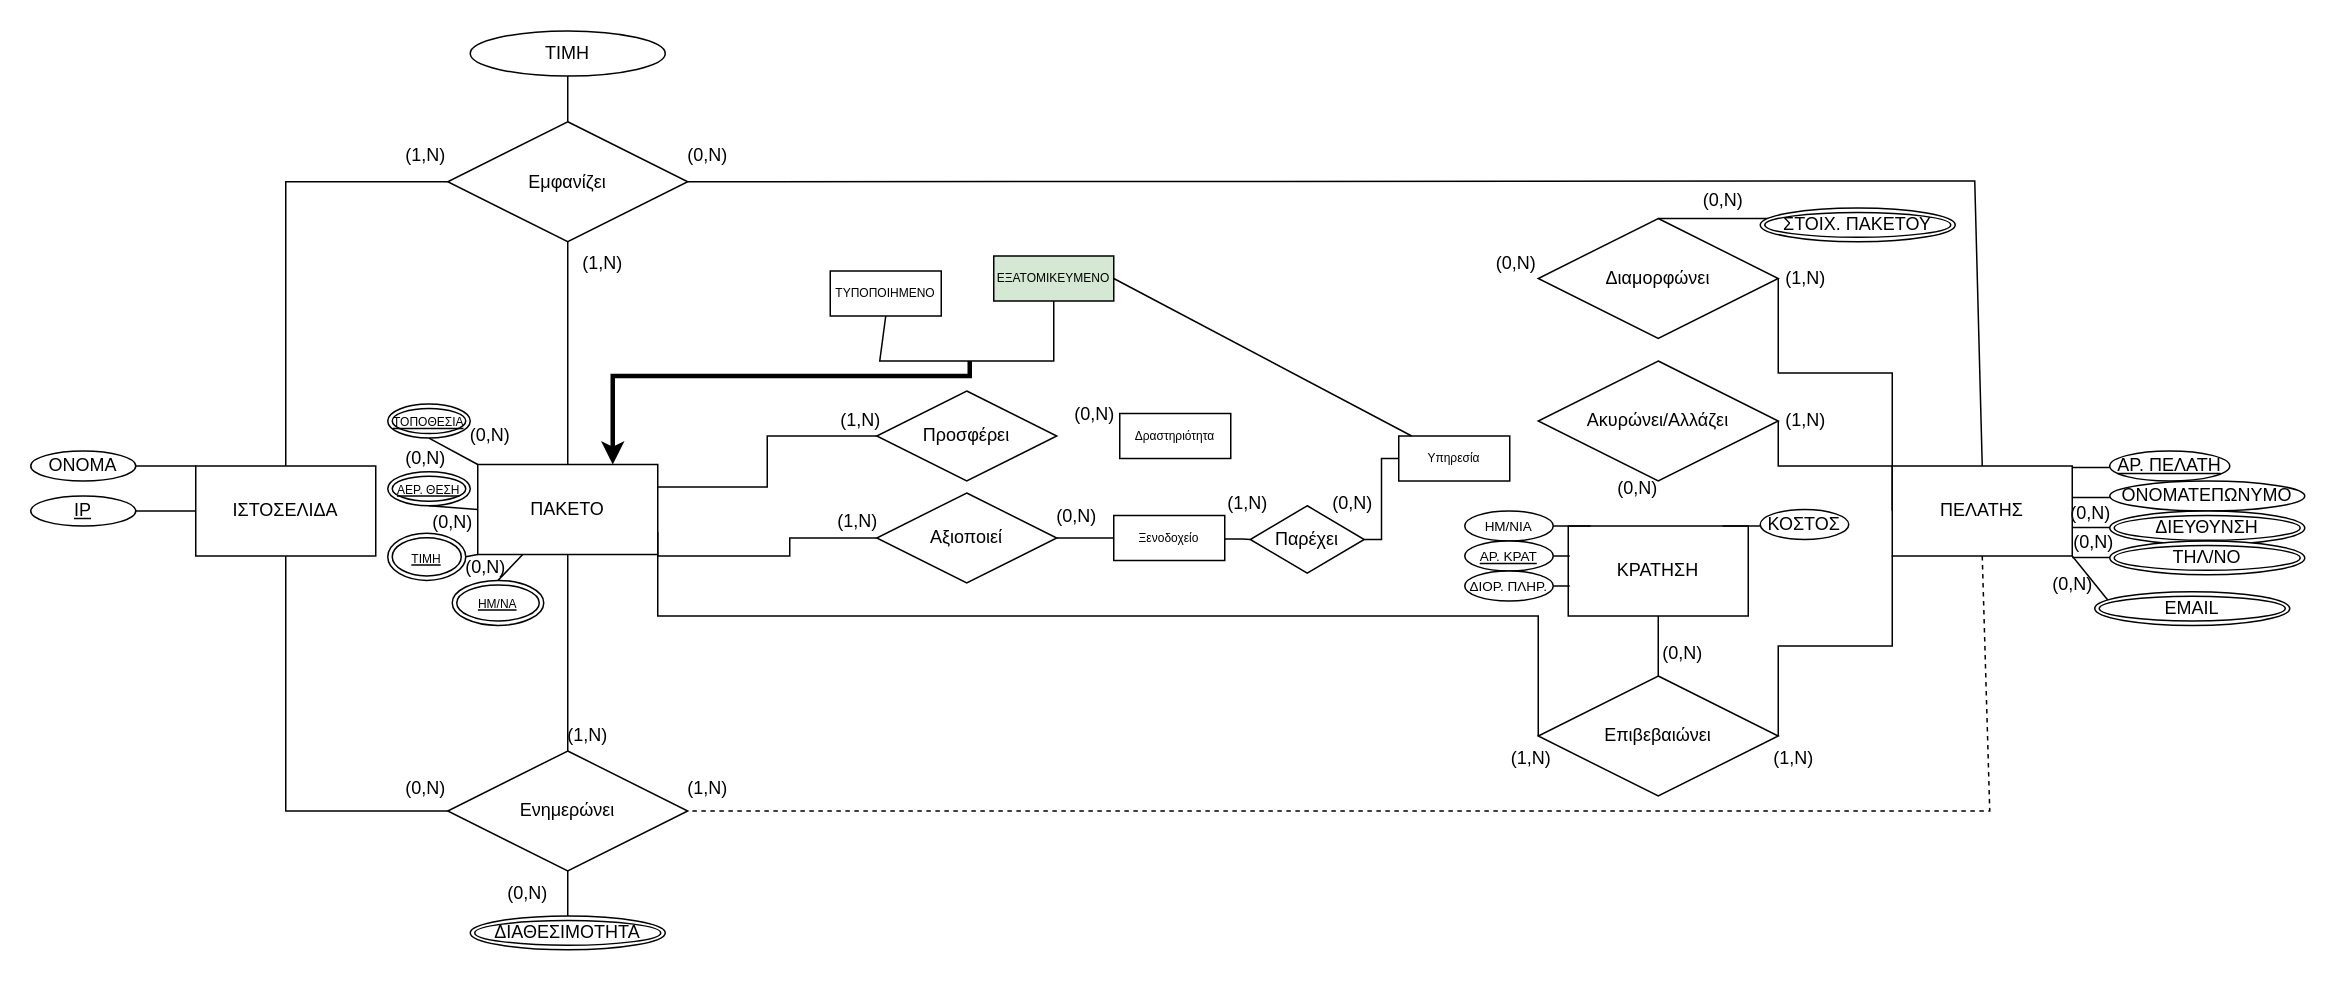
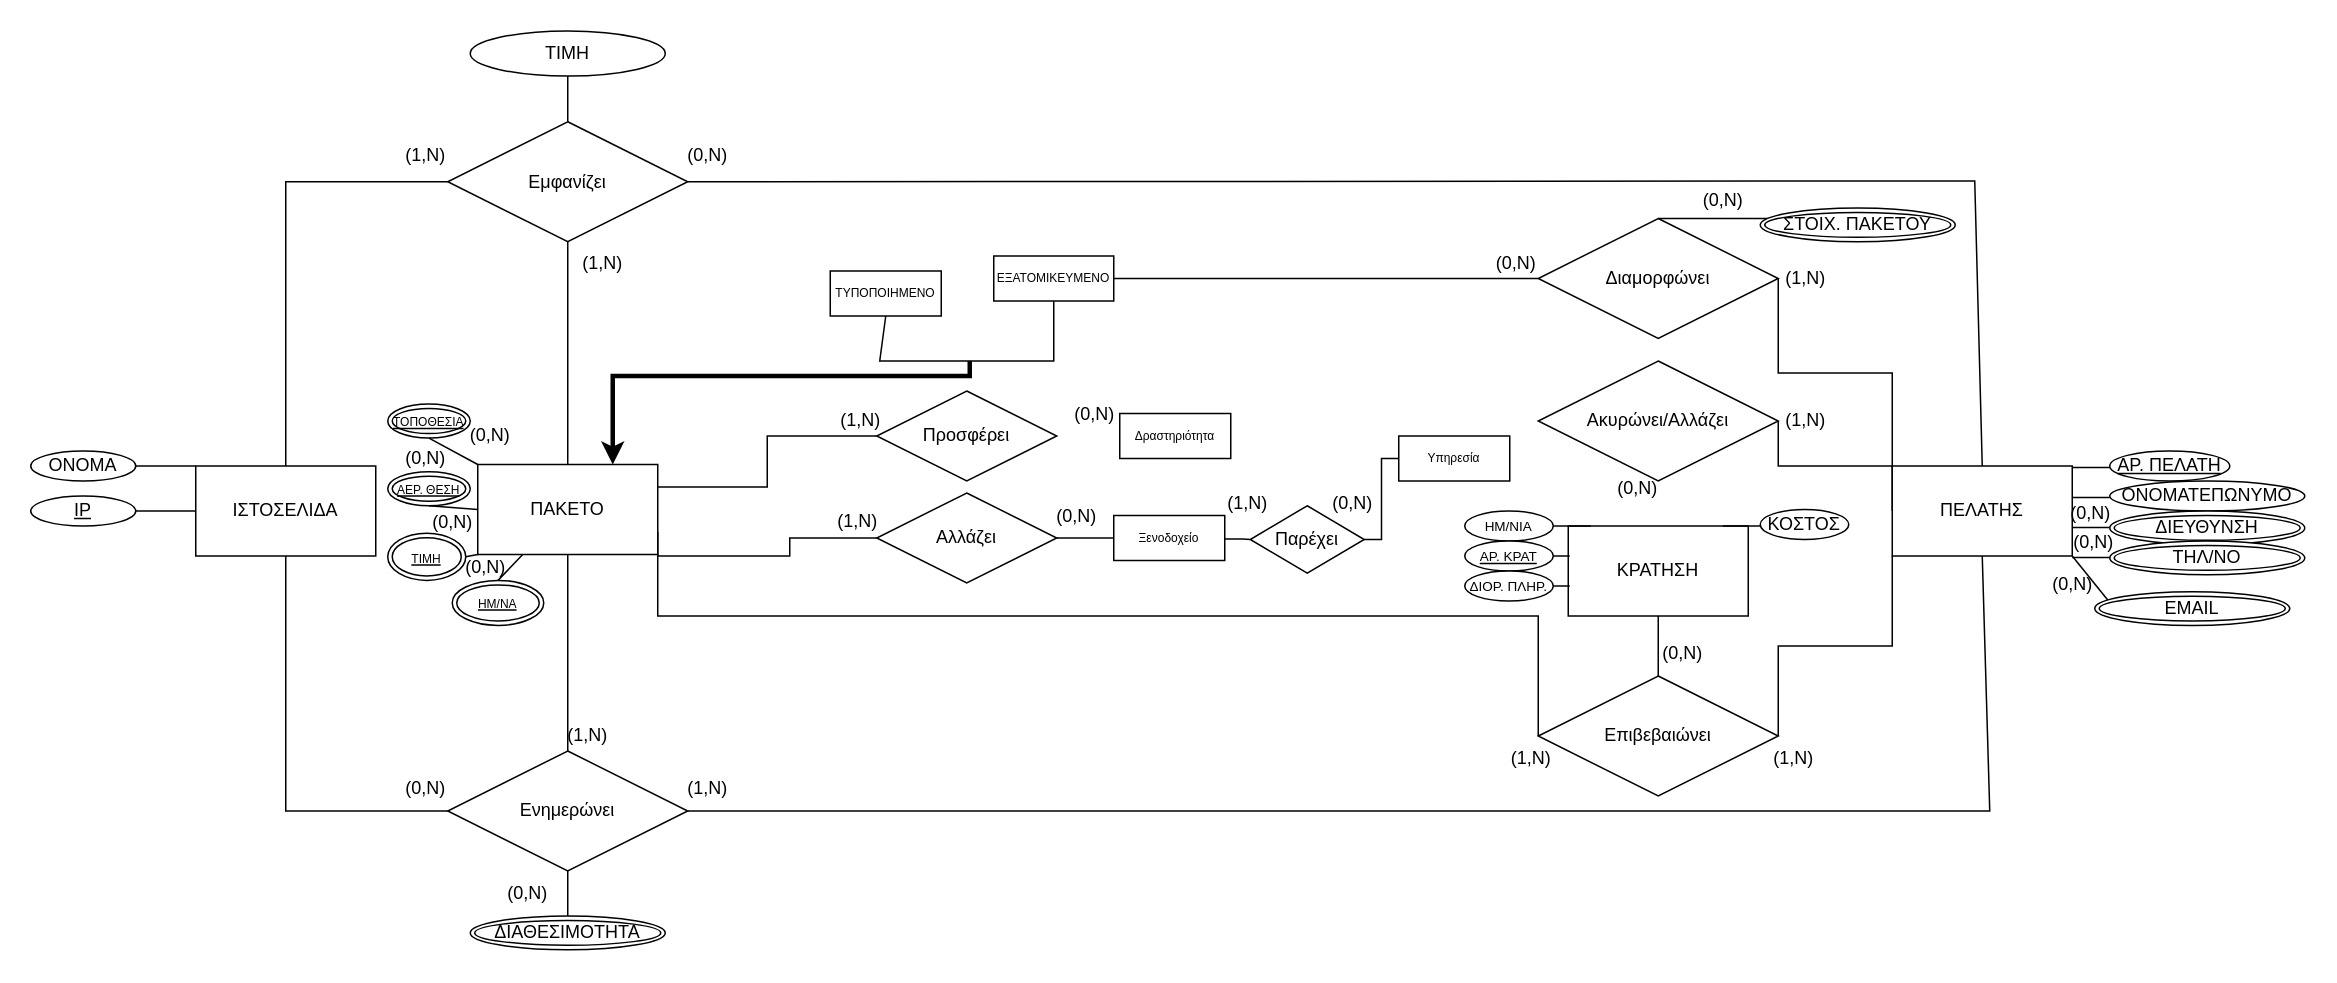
- <mxCell id="88" value="ΕΞΑΤΟΜΙΚΕΥΜΕΝΟ" style="rounded=0;whiteSpace=wrap;html=1;fontSize=8;fillColor=#d5e8d4;" vertex="1" parent="1"><mxGeometry x="662" y="170" width="80" height="30" as="geometry" /></mxCell>
+ <mxCell id="88" value="ΕΞΑΤΟΜΙΚΕΥΜΕΝΟ" style="rounded=0;whiteSpace=wrap;html=1;fontSize=8;" vertex="1" parent="1"><mxGeometry x="662" y="170" width="80" height="30" as="geometry" /></mxCell>
- <mxCell id="97" value="" style="endArrow=none;html=1;rounded=0;fontSize=8;exitX=1;exitY=0.5;exitDx=0;exitDy=0;" edge="1" parent="1" source="88" target="60"><mxGeometry width="50" height="50" relative="1" as="geometry"><mxPoint x="816" y="200" as="sourcePoint" /><mxPoint x="866" y="150" as="targetPoint" /></mxGeometry></mxCell>
+ <mxCell id="97" value="" style="endArrow=none;html=1;rounded=0;fontSize=8;exitX=1;exitY=0.5;exitDx=0;exitDy=0;entryX=0;entryY=0.5;entryDx=0;entryDy=0;" edge="1" parent="1" source="88" target="16"><mxGeometry width="50" height="50" relative="1" as="geometry"><mxPoint x="816" y="200" as="sourcePoint" /><mxPoint x="866" y="150" as="targetPoint" /></mxGeometry></mxCell>
- <mxCell id="56" value="Αξιοποιεί" style="shape=rhombus;perimeter=rhombusPerimeter;whiteSpace=wrap;html=1;align=center;fontSize=12;" parent="1" vertex="1"><mxGeometry x="584" y="328" width="120" height="60" as="geometry" /></mxCell>
+ <mxCell id="56" value="Αλλάζει" style="shape=rhombus;perimeter=rhombusPerimeter;whiteSpace=wrap;html=1;align=center;fontSize=12;" parent="1" vertex="1"><mxGeometry x="584" y="328" width="120" height="60" as="geometry" /></mxCell>
- <mxCell id="10" value="" style="endArrow=none;html=1;rounded=0;exitX=0.5;exitY=1;exitDx=0;exitDy=0;entryX=1;entryY=0.5;entryDx=0;entryDy=0;dashed=1;" parent="1" source="2" target="8" edge="1"><mxGeometry width="50" height="50" relative="1" as="geometry"><mxPoint x="1006" y="382.5" as="sourcePoint" /><mxPoint x="1136" y="527.5" as="targetPoint" /><Array as="points"><mxPoint x="1326" y="540" /></Array></mxGeometry></mxCell>
+ <mxCell id="10" value="" style="endArrow=none;html=1;rounded=0;exitX=0.5;exitY=1;exitDx=0;exitDy=0;entryX=1;entryY=0.5;entryDx=0;entryDy=0;" parent="1" source="2" target="8" edge="1"><mxGeometry width="50" height="50" relative="1" as="geometry"><mxPoint x="1006" y="382.5" as="sourcePoint" /><mxPoint x="1136" y="527.5" as="targetPoint" /><Array as="points"><mxPoint x="1326" y="540" /></Array></mxGeometry></mxCell>
